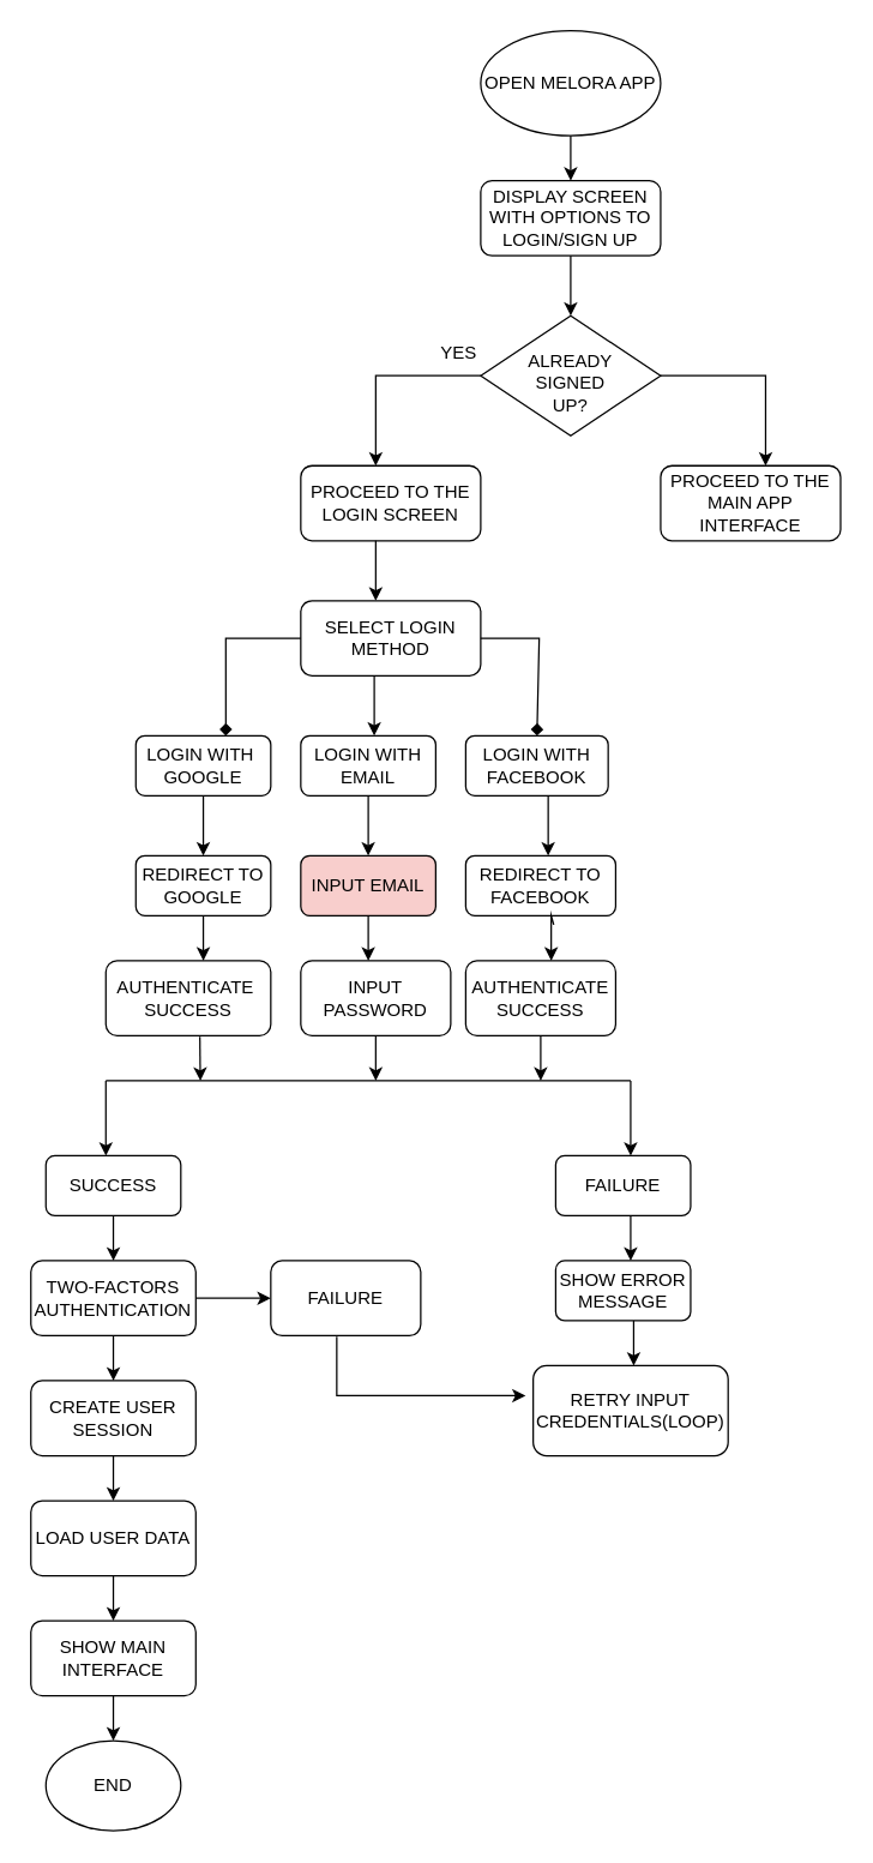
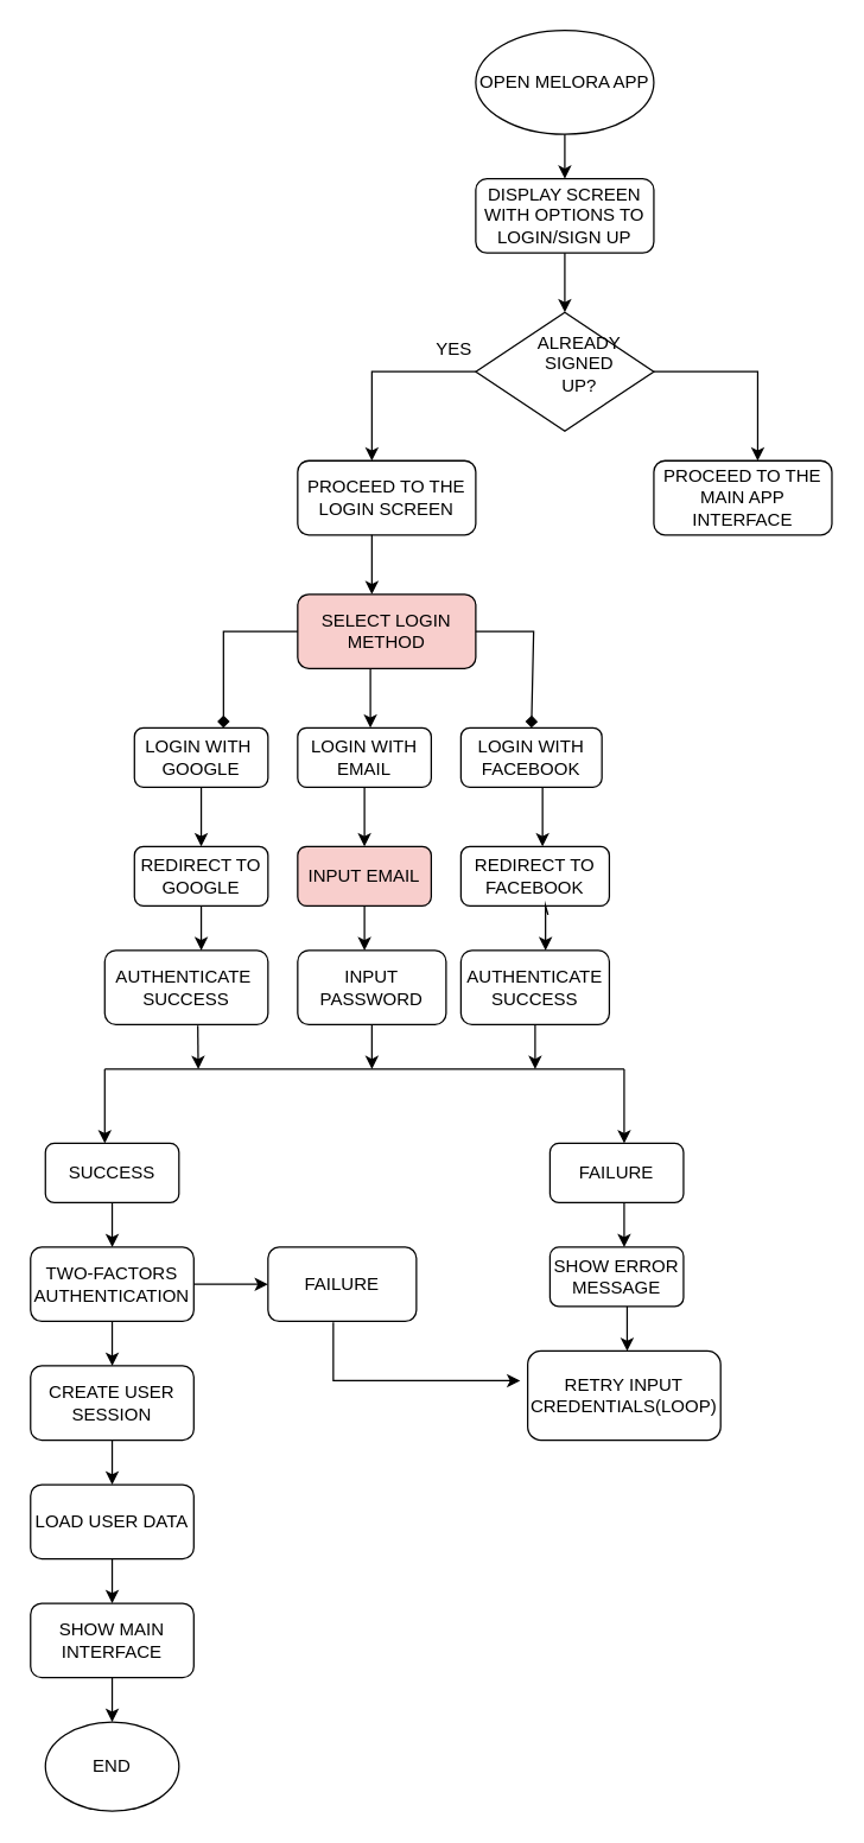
- <mxCell id="7" value="ALREADY SIGNED UP?" style="text;strokeColor=none;align=center;fillColor=none;html=1;verticalAlign=middle;whiteSpace=wrap;rounded=0;" vertex="1" parent="1"><mxGeometry x="350" y="240" width="60" height="30" as="geometry" /></mxCell>
+ <mxCell id="7" value="ALREADY SIGNED UP?" style="text;strokeColor=none;align=center;fillColor=none;html=1;verticalAlign=middle;whiteSpace=wrap;rounded=0;" vertex="1" parent="1"><mxGeometry x="360" y="230" width="60" height="30" as="geometry" /></mxCell>
- <mxCell id="14" value="SELECT LOGIN METHOD" style="rounded=1;whiteSpace=wrap;html=1;" vertex="1" parent="1"><mxGeometry x="200" y="400" width="120" height="50" as="geometry" /></mxCell>
+ <mxCell id="14" value="SELECT LOGIN METHOD" style="rounded=1;whiteSpace=wrap;html=1;fillColor=#f8cecc;" vertex="1" parent="1"><mxGeometry x="200" y="400" width="120" height="50" as="geometry" /></mxCell>
